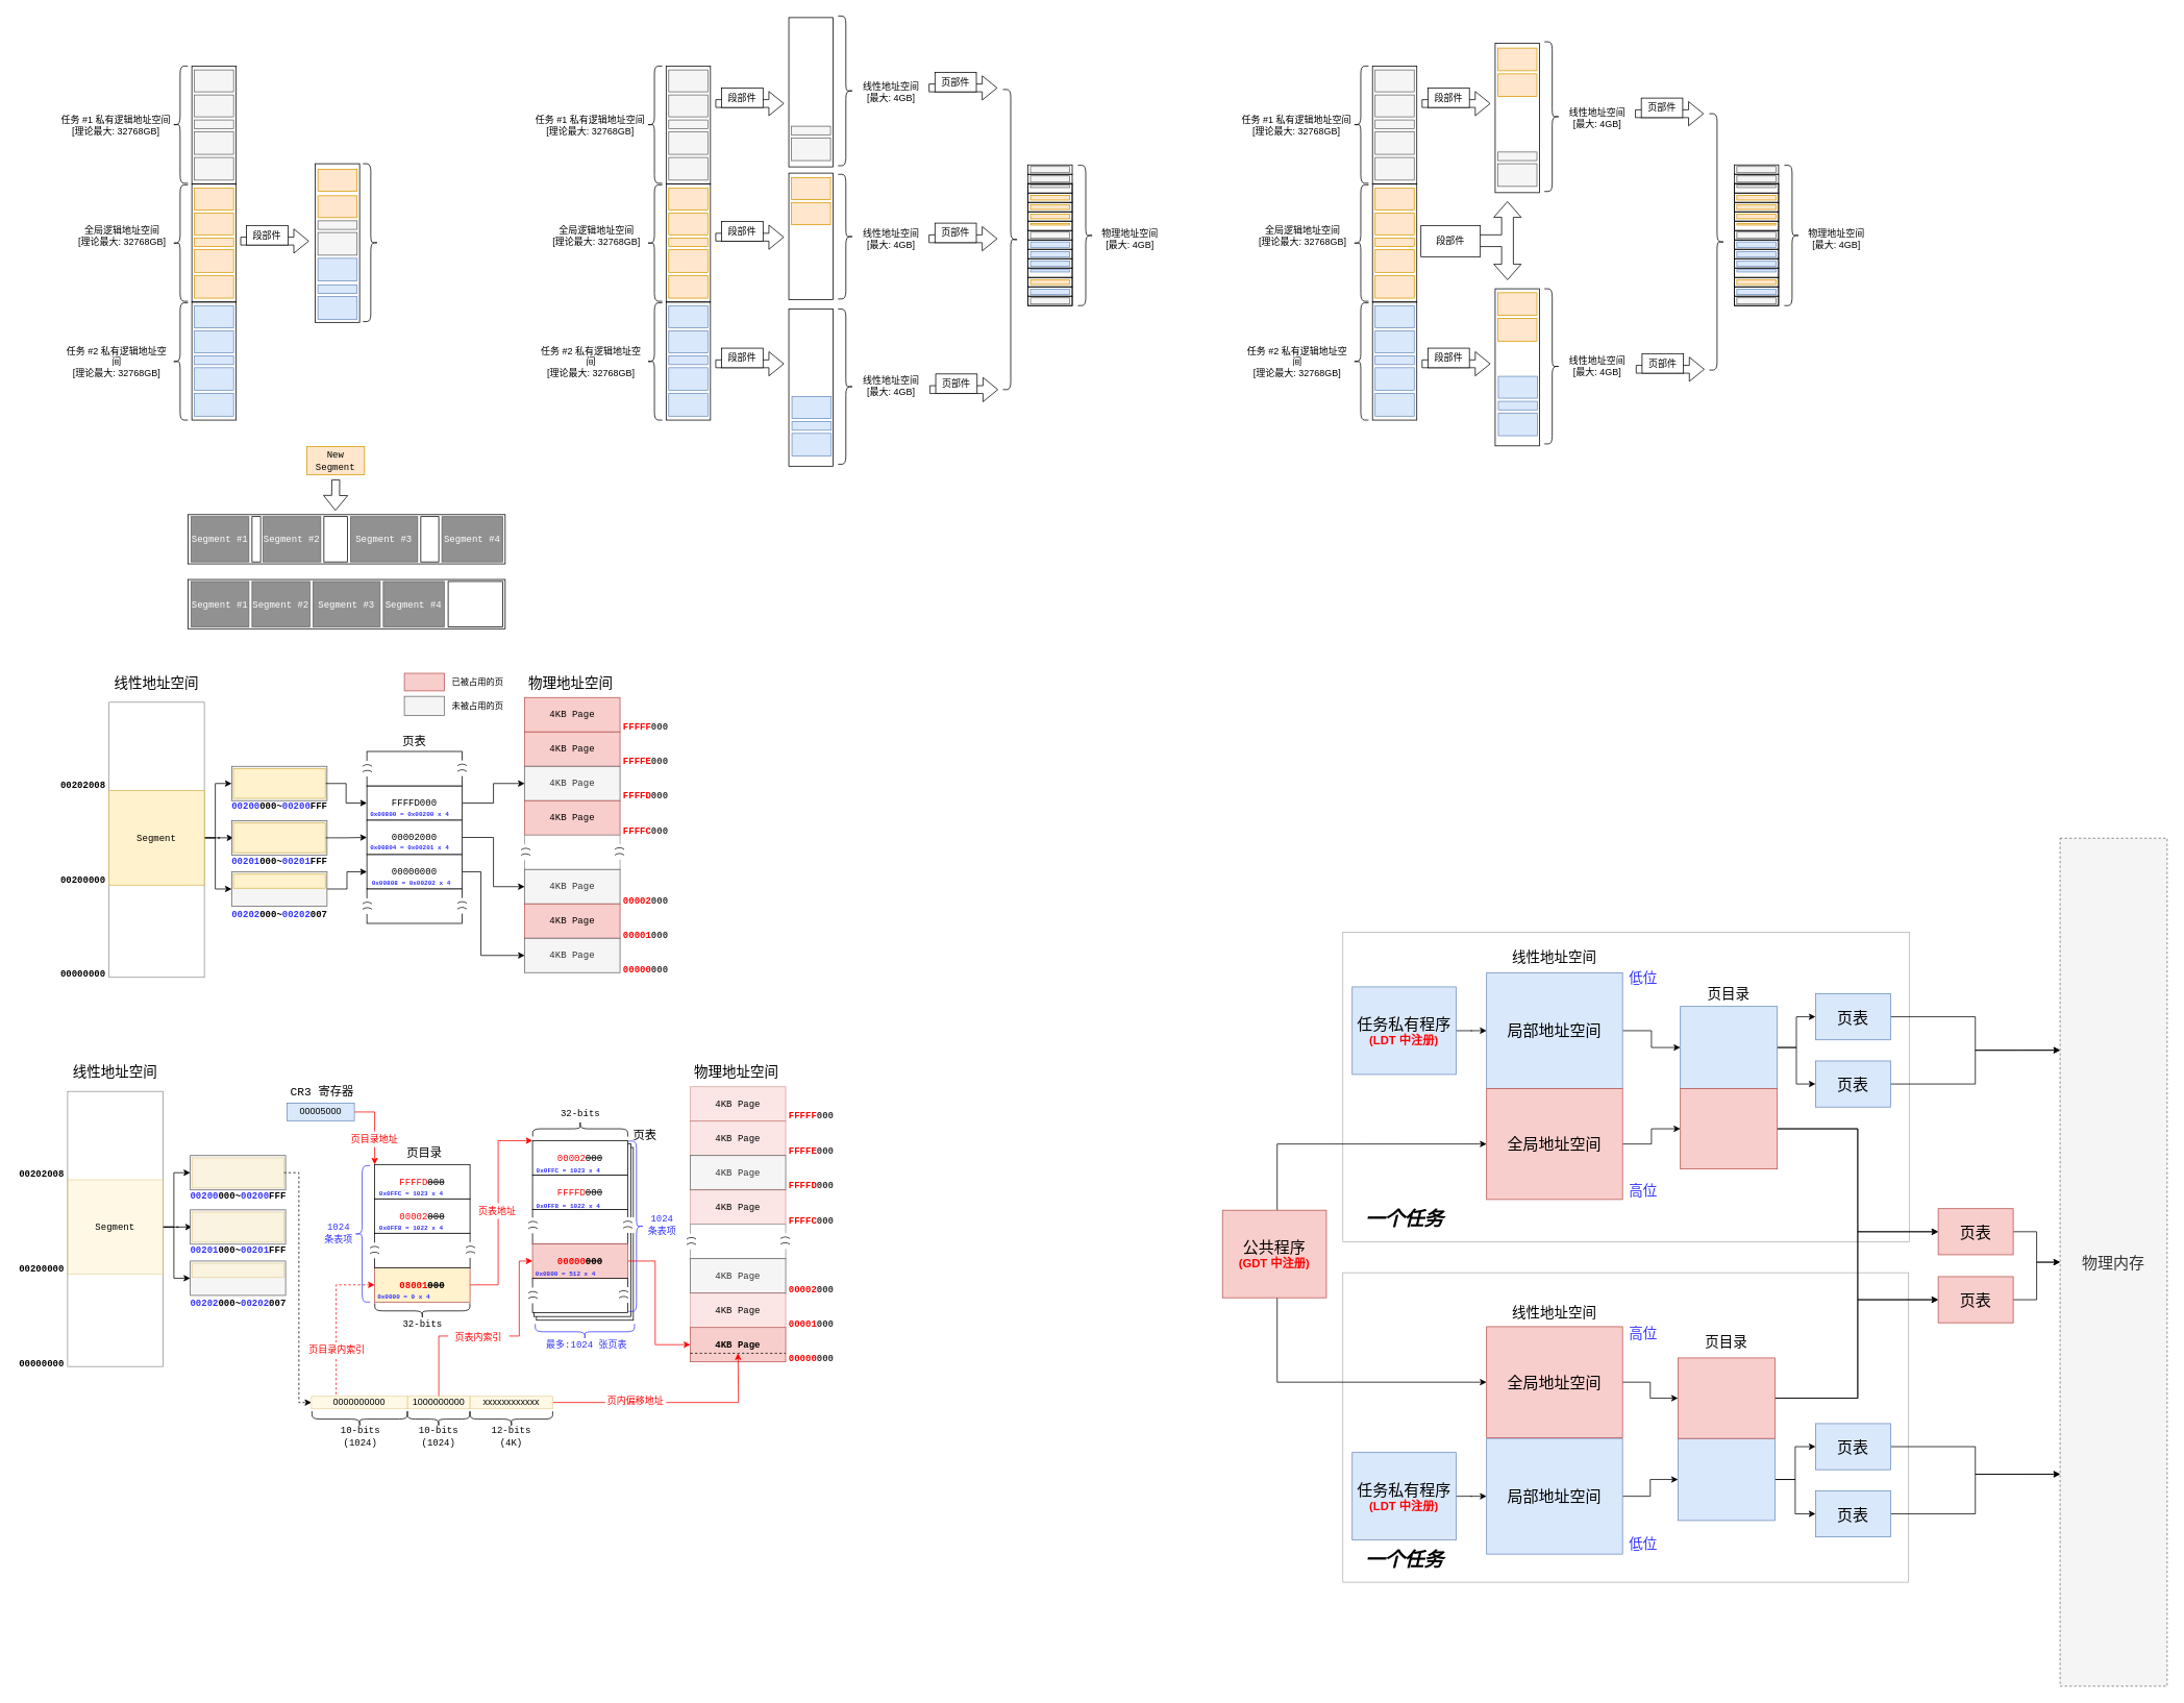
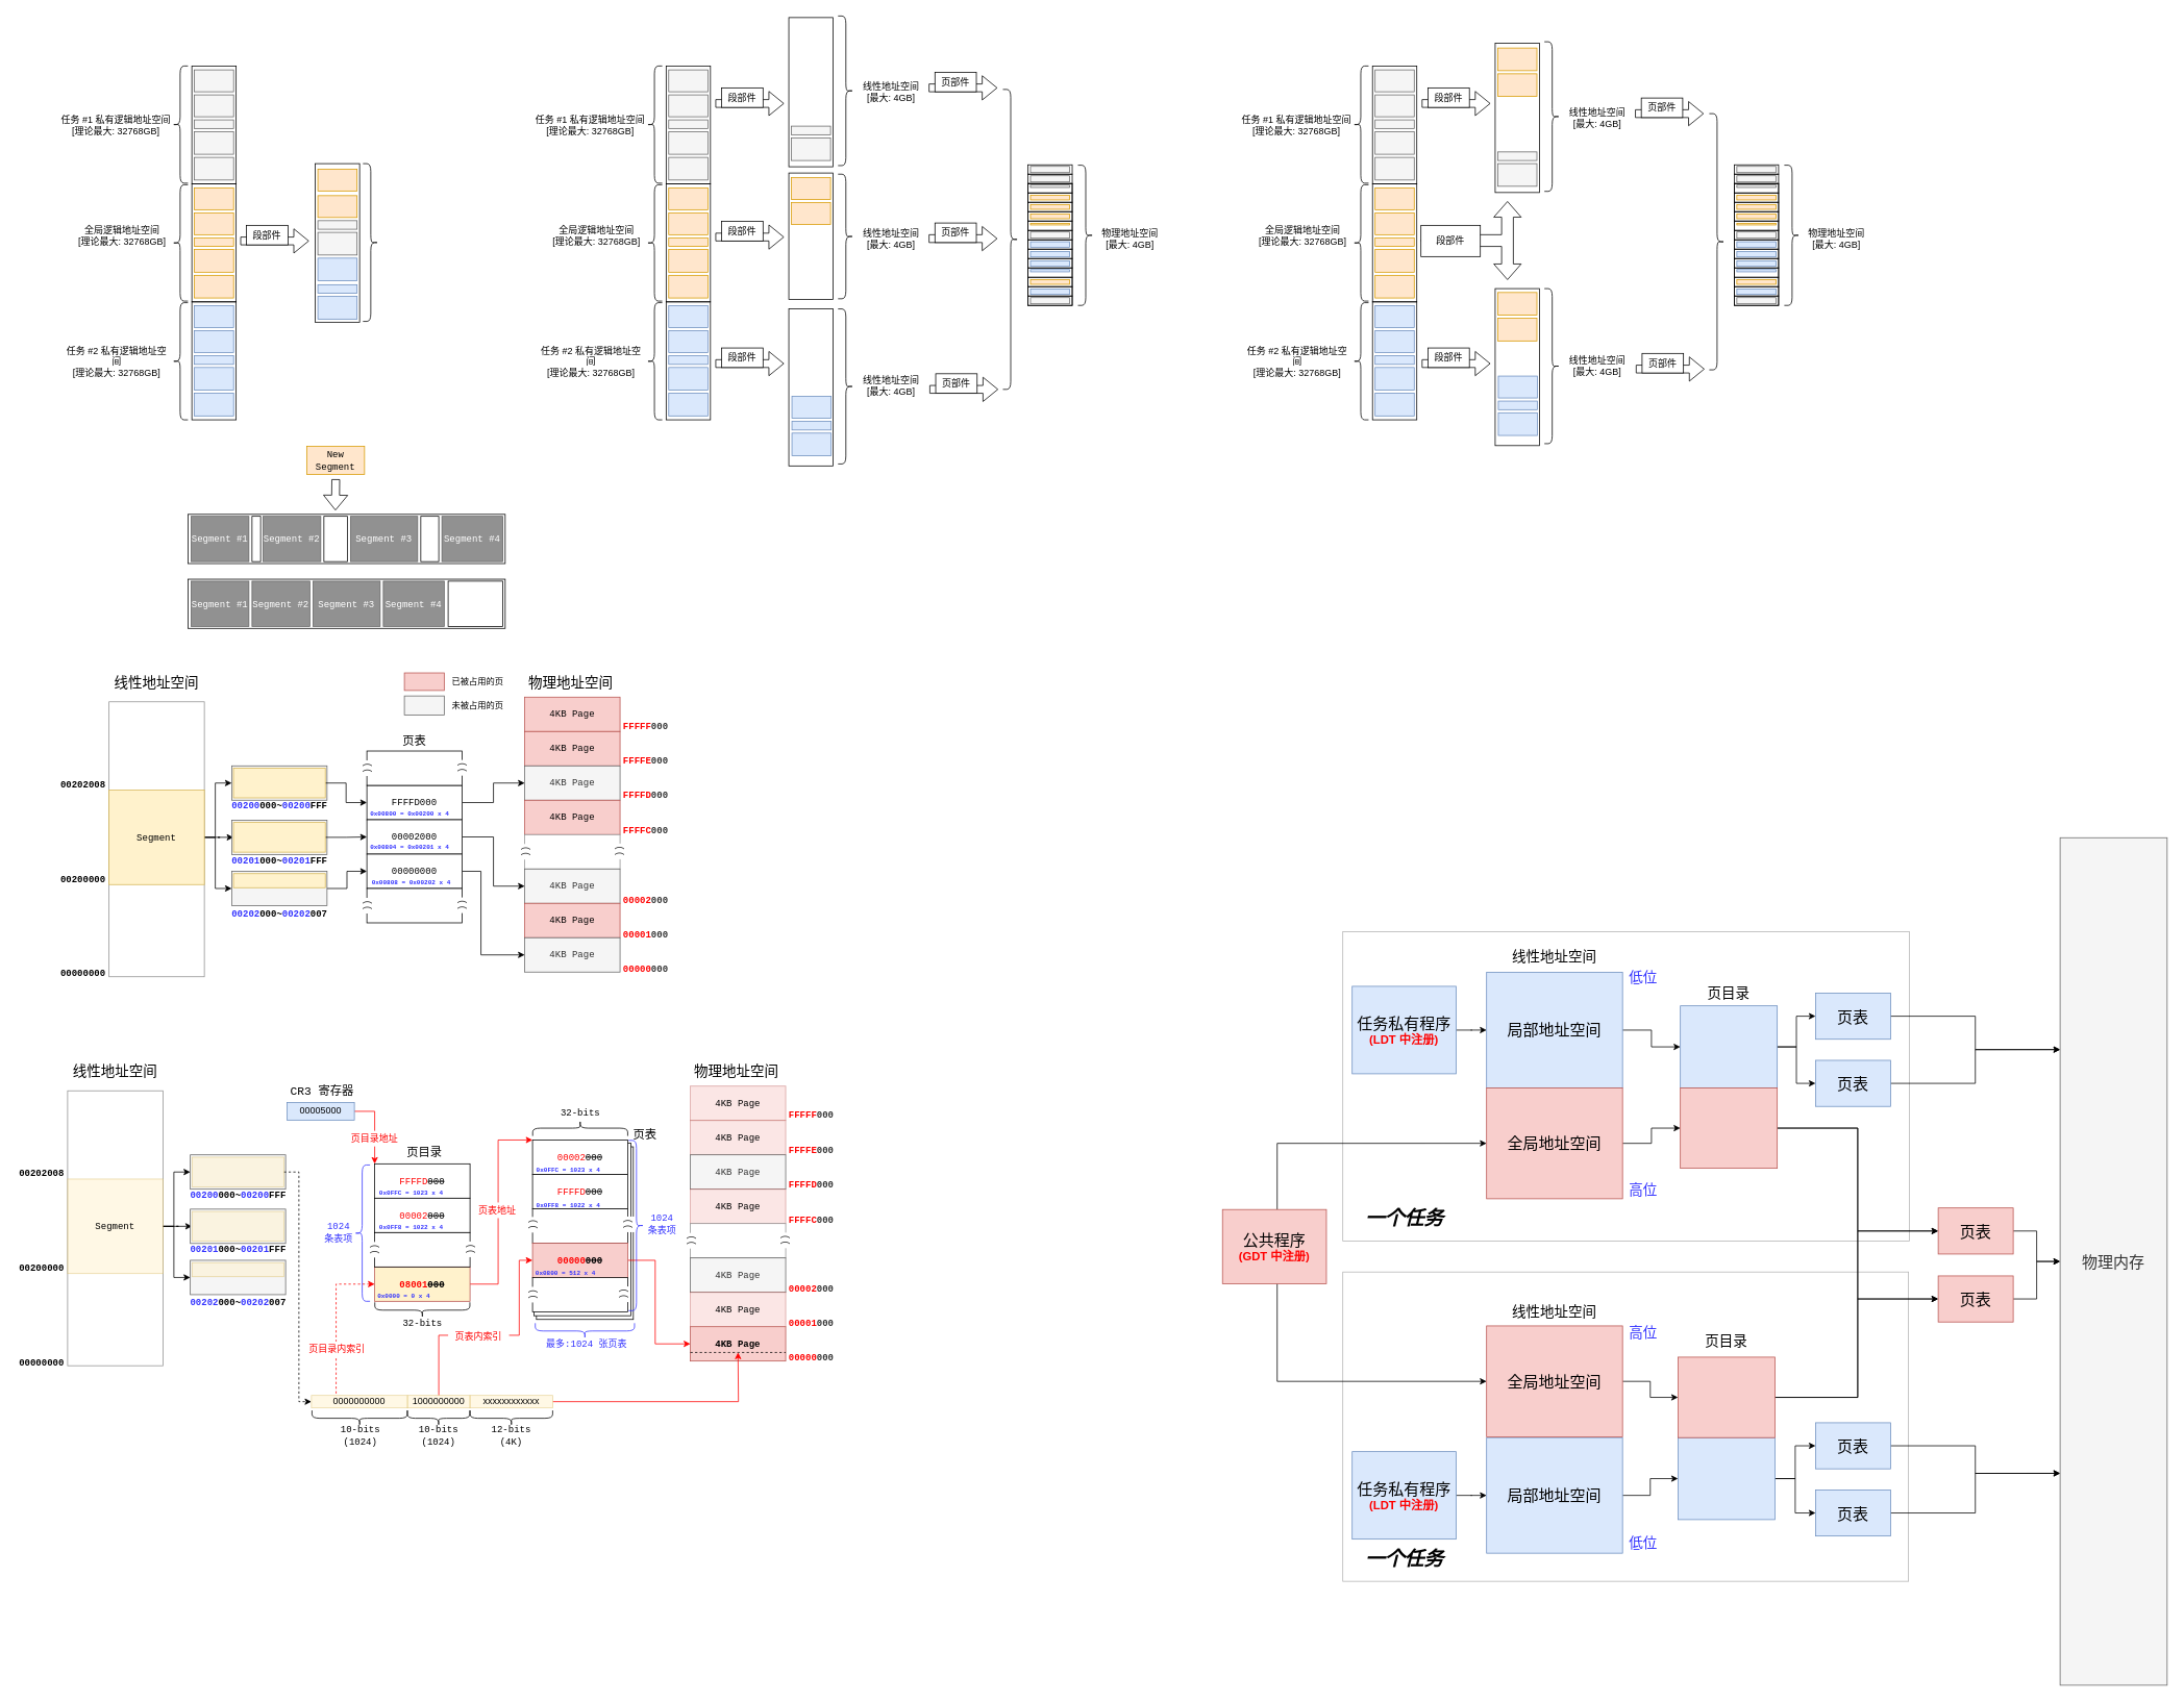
- <mxCell id="308" value="&lt;font&gt;&lt;span style=&quot;font-size: 20px&quot;&gt;公共程序&lt;br&gt;&lt;/span&gt;&lt;/font&gt;&lt;font color=&quot;#ff0000&quot; style=&quot;font-size: 15px&quot;&gt;&lt;b&gt;(GDT 中注册)&lt;/b&gt;&lt;/font&gt;" style="rounded=0;whiteSpace=wrap;html=1;strokeColor=#b85450;strokeWidth=1;fillColor=#f8cecc;" parent="1" vertex="1"><mxGeometry x="1564" y="1548" width="133" height="112" as="geometry" /></mxCell>
+ <mxCell id="308" value="&lt;font&gt;&lt;span style=&quot;font-size: 20px&quot;&gt;公共程序&lt;br&gt;&lt;/span&gt;&lt;/font&gt;&lt;font color=&quot;#ff0000&quot; style=&quot;font-size: 15px&quot;&gt;&lt;b&gt;(GDT 中注册)&lt;/b&gt;&lt;/font&gt;" style="rounded=0;whiteSpace=wrap;html=1;strokeColor=#b85450;strokeWidth=1;fillColor=#f8cecc;" parent="1" vertex="1"><mxGeometry x="1564" y="1548" width="133" height="95" as="geometry" /></mxCell>
- <mxCell id="315" value="&lt;span style=&quot;font-size: 20px&quot;&gt;物理内存&lt;/span&gt;" style="rounded=0;whiteSpace=wrap;html=1;strokeWidth=1;fillColor=#f5f5f5;strokeColor=#666666;fontColor=#333333;dashed=1;" parent="1" vertex="1"><mxGeometry x="2636" y="1072" width="137" height="1085" as="geometry" /></mxCell>
+ <mxCell id="315" value="&lt;span style=&quot;font-size: 20px&quot;&gt;物理内存&lt;/span&gt;" style="rounded=0;whiteSpace=wrap;html=1;strokeWidth=1;fillColor=#f5f5f5;strokeColor=#666666;fontColor=#333333;" parent="1" vertex="1"><mxGeometry x="2636" y="1072" width="137" height="1085" as="geometry" /></mxCell>
- <mxCell id="270" value="&lt;font face=&quot;courier new&quot; style=&quot;font-size: 12px&quot; color=&quot;#ff0000&quot;&gt;页内偏移地址&lt;/font&gt;" style="text;html=1;strokeColor=none;align=center;verticalAlign=middle;whiteSpace=wrap;rounded=0;fillColor=#ffffff;" parent="1" vertex="1"><mxGeometry x="774" y="1782" width="78" height="20" as="geometry" /></mxCell>
